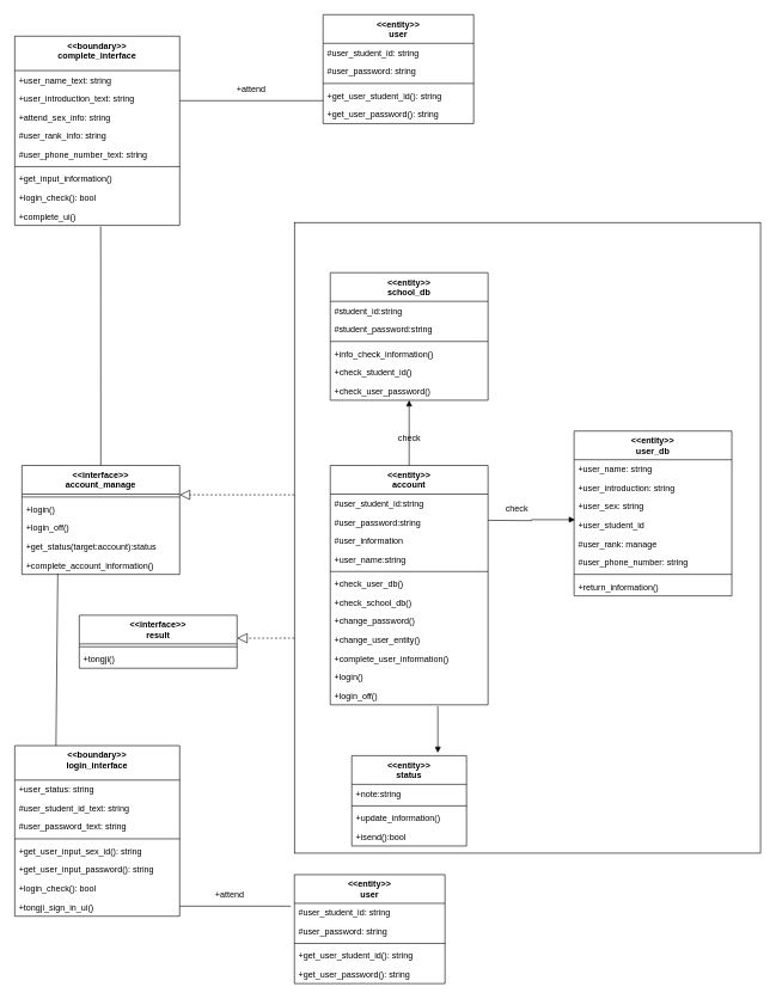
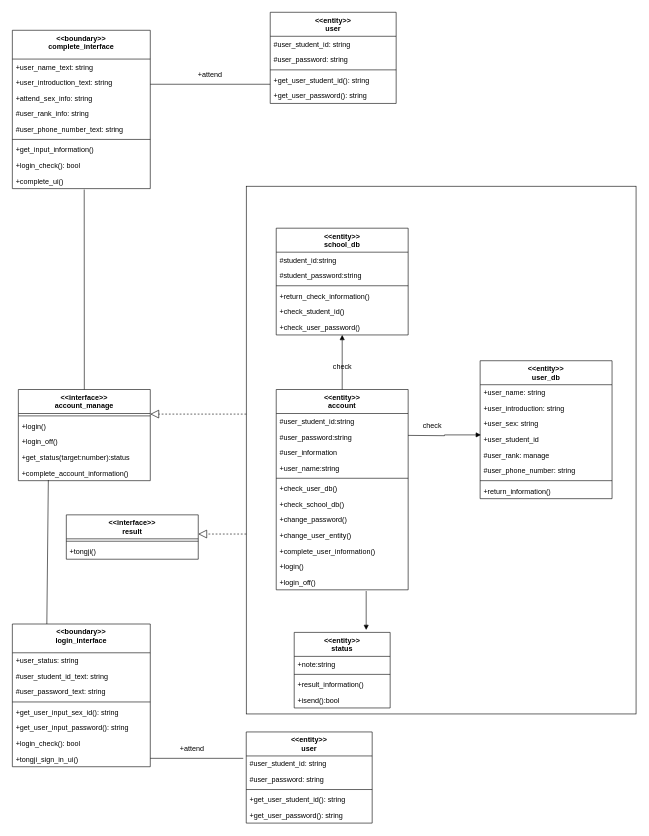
- <mxCell id="27" value="+info_check_information()" style="text;strokeColor=none;fillColor=none;align=left;verticalAlign=top;spacingLeft=4;spacingRight=4;overflow=hidden;rotatable=0;points=[[0,0.5],[1,0.5]];portConstraint=eastwest;rounded=0;shadow=0;glass=0;labelBorderColor=none;sketch=0;" parent="23" vertex="1"><mxGeometry y="100" width="220" height="26" as="geometry" /></mxCell>
+ <mxCell id="27" value="+return_check_information()" style="text;strokeColor=none;fillColor=none;align=left;verticalAlign=top;spacingLeft=4;spacingRight=4;overflow=hidden;rotatable=0;points=[[0,0.5],[1,0.5]];portConstraint=eastwest;rounded=0;shadow=0;glass=0;labelBorderColor=none;sketch=0;" parent="23" vertex="1"><mxGeometry y="100" width="220" height="26" as="geometry" /></mxCell>
- <mxCell id="15" value="+get_status(target:account):status" style="text;strokeColor=none;fillColor=none;align=left;verticalAlign=top;spacingLeft=4;spacingRight=4;overflow=hidden;rotatable=0;points=[[0,0.5],[1,0.5]];portConstraint=eastwest;rounded=0;shadow=0;glass=0;labelBorderColor=none;sketch=0;" parent="11" vertex="1"><mxGeometry y="100" width="220" height="26" as="geometry" /></mxCell>
+ <mxCell id="15" value="+get_status(target:number):status" style="text;strokeColor=none;fillColor=none;align=left;verticalAlign=top;spacingLeft=4;spacingRight=4;overflow=hidden;rotatable=0;points=[[0,0.5],[1,0.5]];portConstraint=eastwest;rounded=0;shadow=0;glass=0;labelBorderColor=none;sketch=0;" parent="11" vertex="1"><mxGeometry y="100" width="220" height="26" as="geometry" /></mxCell>
- <mxCell id="21" value="+update_information()" style="text;strokeColor=none;fillColor=none;align=left;verticalAlign=top;spacingLeft=4;spacingRight=4;overflow=hidden;rotatable=0;points=[[0,0.5],[1,0.5]];portConstraint=eastwest;rounded=0;shadow=0;glass=0;labelBorderColor=none;sketch=0;" parent="18" vertex="1"><mxGeometry y="74" width="160" height="26" as="geometry" /></mxCell>
+ <mxCell id="21" value="+result_information()" style="text;strokeColor=none;fillColor=none;align=left;verticalAlign=top;spacingLeft=4;spacingRight=4;overflow=hidden;rotatable=0;points=[[0,0.5],[1,0.5]];portConstraint=eastwest;rounded=0;shadow=0;glass=0;labelBorderColor=none;sketch=0;" parent="18" vertex="1"><mxGeometry y="74" width="160" height="26" as="geometry" /></mxCell>
